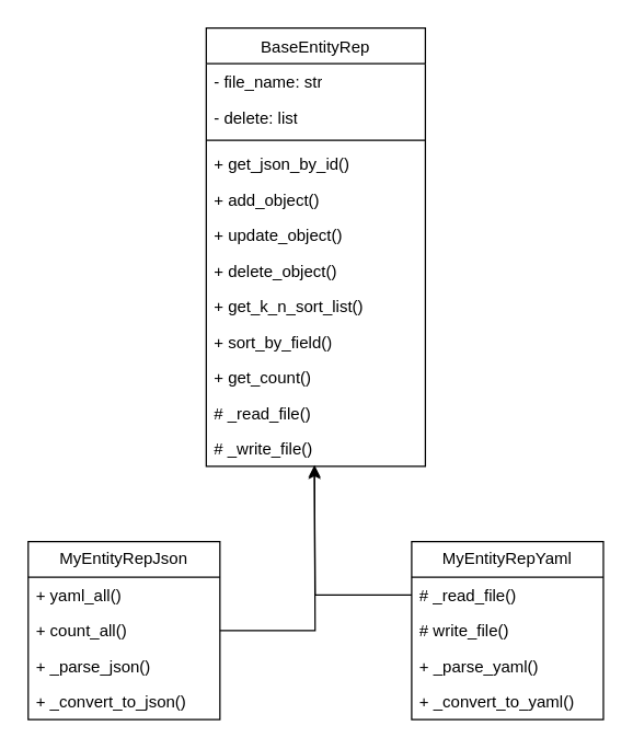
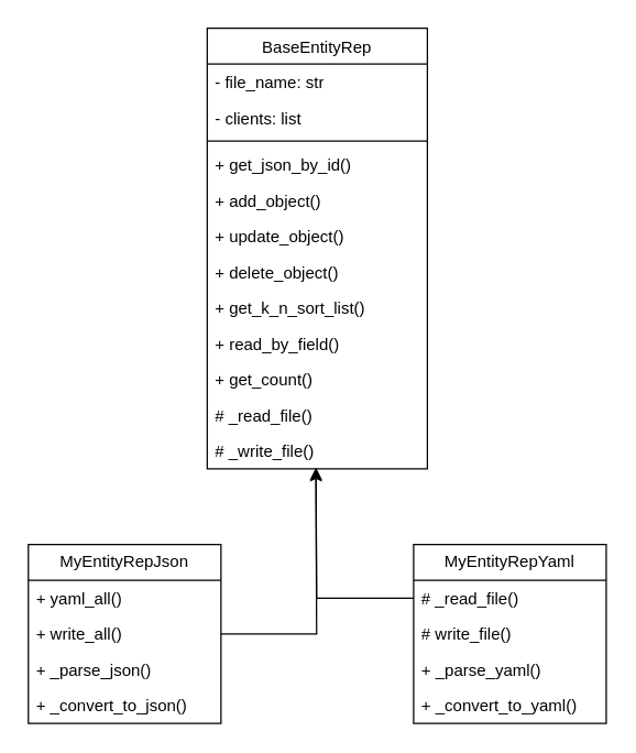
- <mxCell id="16" value="- delete: list" style="text;strokeColor=none;fillColor=none;align=left;verticalAlign=top;spacingLeft=4;spacingRight=4;overflow=hidden;rotatable=0;points=[[0,0.5],[1,0.5]];portConstraint=eastwest;whiteSpace=wrap;html=1;" vertex="1" parent="14"><mxGeometry y="52" width="160" height="26" as="geometry" /></mxCell>
+ <mxCell id="16" value="- clients: list" style="text;strokeColor=none;fillColor=none;align=left;verticalAlign=top;spacingLeft=4;spacingRight=4;overflow=hidden;rotatable=0;points=[[0,0.5],[1,0.5]];portConstraint=eastwest;whiteSpace=wrap;html=1;" vertex="1" parent="14"><mxGeometry y="52" width="160" height="26" as="geometry" /></mxCell>
- <mxCell id="23" value="+ sort_by_field()" style="text;strokeColor=none;fillColor=none;align=left;verticalAlign=top;spacingLeft=4;spacingRight=4;overflow=hidden;rotatable=0;points=[[0,0.5],[1,0.5]];portConstraint=eastwest;whiteSpace=wrap;html=1;" vertex="1" parent="14"><mxGeometry y="216" width="160" height="26" as="geometry" /></mxCell>
+ <mxCell id="23" value="+ read_by_field()" style="text;strokeColor=none;fillColor=none;align=left;verticalAlign=top;spacingLeft=4;spacingRight=4;overflow=hidden;rotatable=0;points=[[0,0.5],[1,0.5]];portConstraint=eastwest;whiteSpace=wrap;html=1;" vertex="1" parent="14"><mxGeometry y="216" width="160" height="26" as="geometry" /></mxCell>
- <mxCell id="4" value="+ &lt;span class=&quot;hljs-built_in&quot;&gt;count_all&lt;/span&gt;()" style="text;strokeColor=none;fillColor=none;align=left;verticalAlign=top;spacingLeft=4;spacingRight=4;overflow=hidden;rotatable=0;points=[[0,0.5],[1,0.5]];portConstraint=eastwest;whiteSpace=wrap;html=1;" parent="2" vertex="1"><mxGeometry y="52" width="140" height="26" as="geometry" /></mxCell>
+ <mxCell id="4" value="+ &lt;span class=&quot;hljs-built_in&quot;&gt;write_all&lt;/span&gt;()" style="text;strokeColor=none;fillColor=none;align=left;verticalAlign=top;spacingLeft=4;spacingRight=4;overflow=hidden;rotatable=0;points=[[0,0.5],[1,0.5]];portConstraint=eastwest;whiteSpace=wrap;html=1;" parent="2" vertex="1"><mxGeometry y="52" width="140" height="26" as="geometry" /></mxCell>
